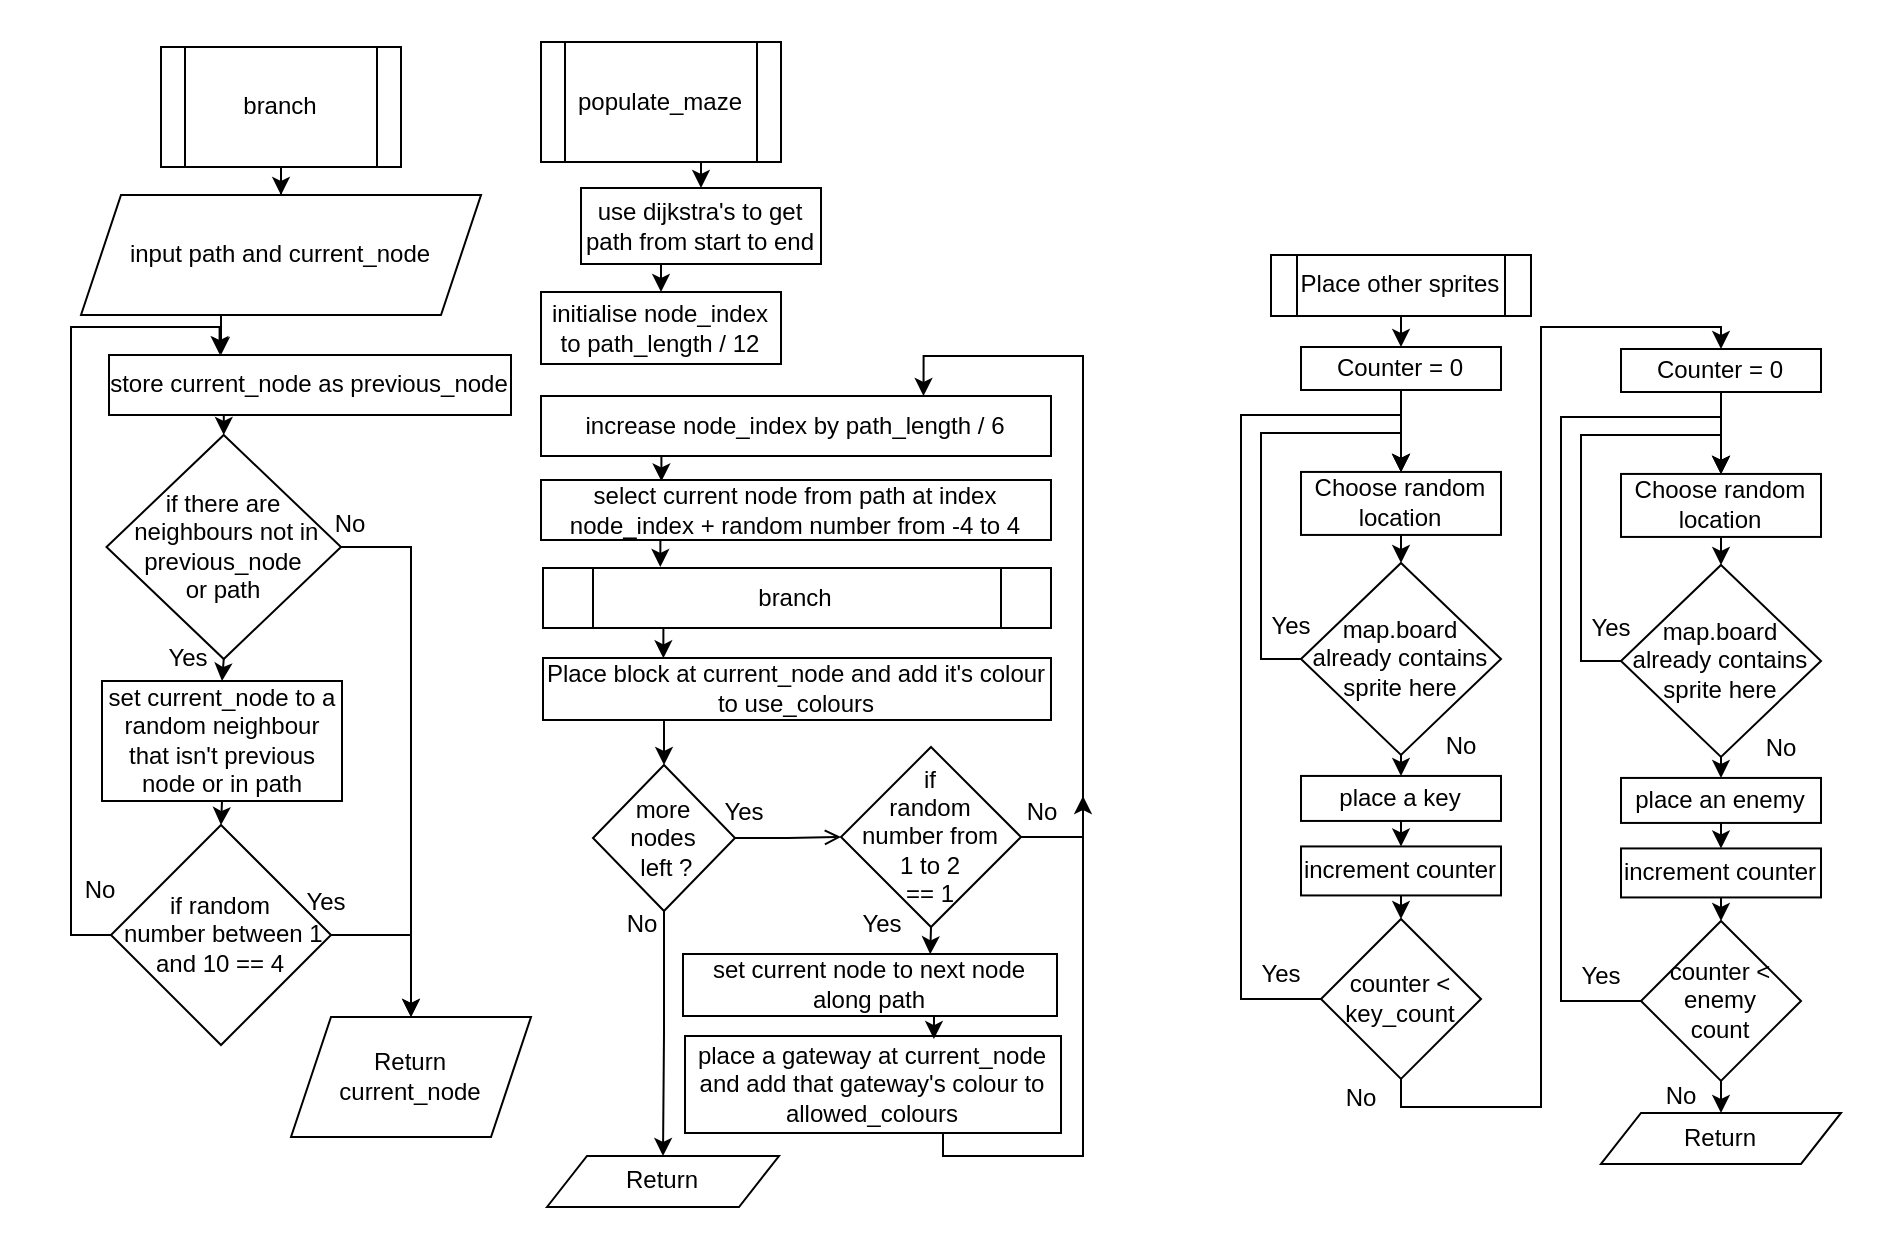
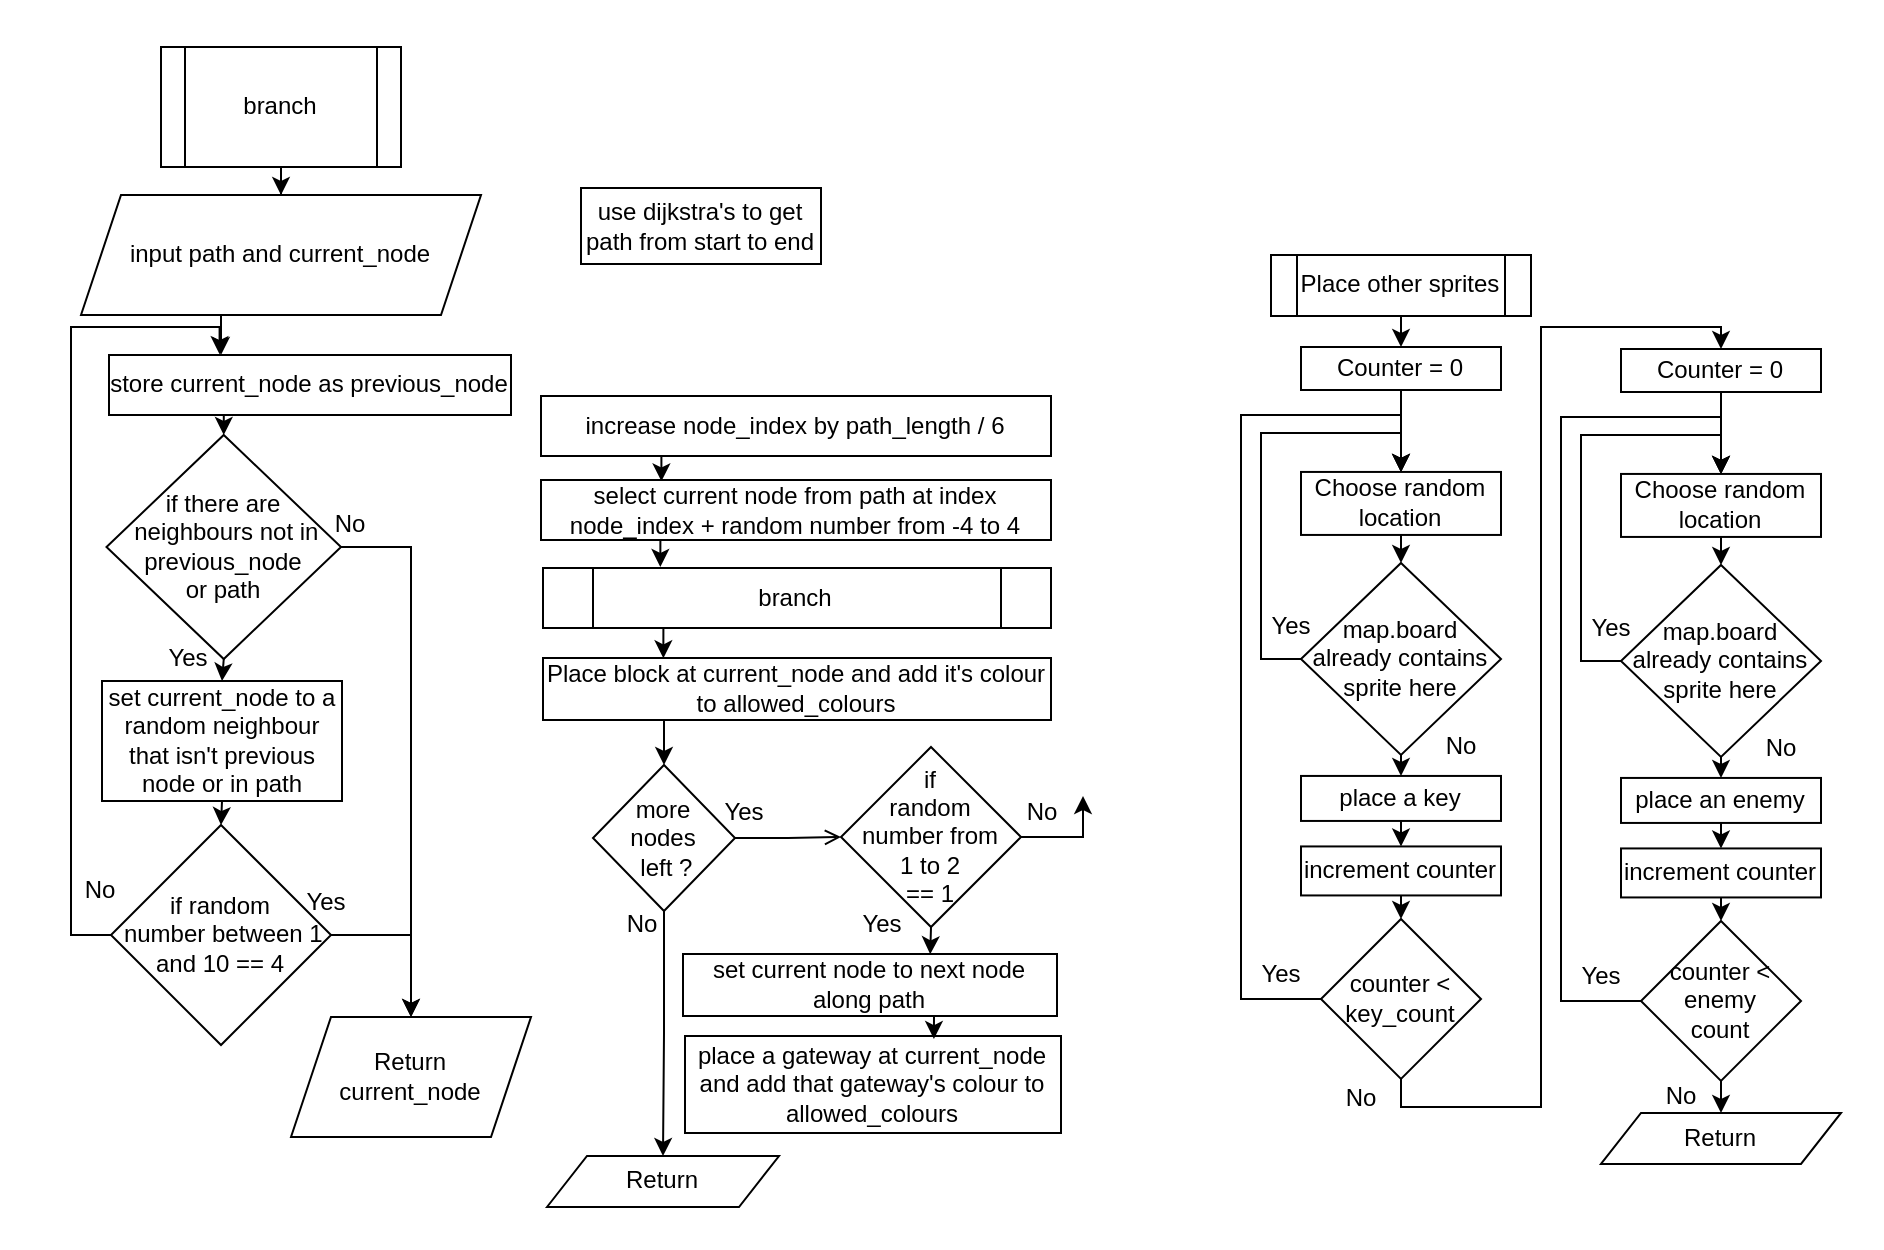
- <mxCell id="3" value="populate_maze" style="shape=process;whiteSpace=wrap;html=1;backgroundOutline=1;" parent="1" vertex="1"><mxGeometry x="270" y="20.5" width="120" height="60" as="geometry" /></mxCell>
- <mxCell id="2" style="edgeStyle=orthogonalEdgeStyle;rounded=0;orthogonalLoop=1;jettySize=auto;html=1;exitX=0.5;exitY=1;exitDx=0;exitDy=0;entryX=0.5;entryY=0;entryDx=0;entryDy=0;" edge="1" parent="1" source="3" target="5"><mxGeometry relative="1" as="geometry" /></mxCell>
- <mxCell id="4" style="edgeStyle=orthogonalEdgeStyle;rounded=0;orthogonalLoop=1;jettySize=auto;html=1;exitX=0.5;exitY=1;exitDx=0;exitDy=0;entryX=0.5;entryY=0;entryDx=0;entryDy=0;" edge="1" parent="1" source="5" target="8"><mxGeometry relative="1" as="geometry" /></mxCell>
- <mxCell id="8" value="initialise node_index to path_length / 12" style="rounded=0;whiteSpace=wrap;html=1;" parent="1" vertex="1"><mxGeometry x="270" y="145.5" width="120" height="36" as="geometry" /></mxCell>
- <mxCell id="11" style="edgeStyle=orthogonalEdgeStyle;rounded=0;orthogonalLoop=1;jettySize=auto;html=1;exitX=0.75;exitY=1;exitDx=0;exitDy=0;entryX=0.75;entryY=0;entryDx=0;entryDy=0;" edge="1" parent="1" source="12" target="7"><mxGeometry relative="1" as="geometry"><mxPoint x="581" y="608.643" as="targetPoint" /><Array as="points"><mxPoint x="471" y="566.5" /><mxPoint x="471" y="577.5" /><mxPoint x="541" y="577.5" /><mxPoint x="541" y="177.5" /><mxPoint x="461" y="177.5" /></Array></mxGeometry></mxCell>
- <mxCell id="40" value="Place block at current_node and add it's colour to use_colours" style="rounded=0;whiteSpace=wrap;html=1;" vertex="1" parent="1"><mxGeometry x="271" y="328.5" width="254" height="31" as="geometry" /></mxCell>
+ <mxCell id="40" value="Place block at current_node and add it's colour to allowed_colours" style="rounded=0;whiteSpace=wrap;html=1;" vertex="1" parent="1"><mxGeometry x="271" y="328.5" width="254" height="31" as="geometry" /></mxCell>
